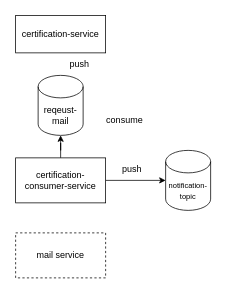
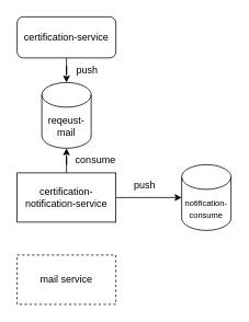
- <mxCell id="3" value="certification-service" style="rounded=0;whiteSpace=wrap;html=1;" vertex="1" parent="1"><mxGeometry x="20" y="20" width="120" height="50" as="geometry" /></mxCell>
+ <mxCell id="3" value="certification-service" style="whiteSpace=wrap;html=1;rounded=1;" vertex="1" parent="1"><mxGeometry x="20" y="20" width="120" height="50" as="geometry" /></mxCell>
+ <mxCell id="2" style="edgeStyle=orthogonalEdgeStyle;rounded=0;orthogonalLoop=1;jettySize=auto;html=1;entryX=0.5;entryY=0;entryDx=0;entryDy=0;entryPerimeter=0;" edge="1" parent="1" source="3" target="7"><mxGeometry relative="1" as="geometry" /></mxCell>
- <mxCell id="9" value="consume" style="text;html=1;align=center;verticalAlign=middle;resizable=0;points=[];autosize=1;strokeColor=none;fillColor=none;" vertex="1" parent="1"><mxGeometry x="130" y="145" width="70" height="30" as="geometry" /></mxCell>
+ <mxCell id="9" value="consume" style="text;html=1;align=center;verticalAlign=middle;resizable=0;points=[];autosize=1;strokeColor=none;fillColor=none;" vertex="1" parent="1"><mxGeometry x="80" y="180" width="70" height="30" as="geometry" /></mxCell>
- <mxCell id="6" value="certification-consumer-service" style="rounded=0;whiteSpace=wrap;html=1;" vertex="1" parent="1"><mxGeometry x="20" y="210" width="120" height="60" as="geometry" /></mxCell>
+ <mxCell id="6" value="certification-notification-service" style="rounded=0;whiteSpace=wrap;html=1;" vertex="1" parent="1"><mxGeometry x="20" y="210" width="120" height="60" as="geometry" /></mxCell>
- <mxCell id="10" value="&lt;font style=&quot;font-size: 10px;&quot;&gt;notification-topic&lt;/font&gt;" style="shape=cylinder3;whiteSpace=wrap;html=1;boundedLbl=1;backgroundOutline=1;size=15;" vertex="1" parent="1"><mxGeometry x="220" y="200" width="60" height="80" as="geometry" /></mxCell>
+ <mxCell id="10" value="&lt;font style=&quot;font-size: 10px;&quot;&gt;notification-consume&lt;/font&gt;" style="shape=cylinder3;whiteSpace=wrap;html=1;boundedLbl=1;backgroundOutline=1;size=15;" vertex="1" parent="1"><mxGeometry x="220" y="200" width="60" height="80" as="geometry" /></mxCell>
